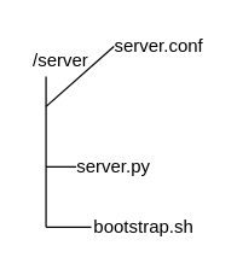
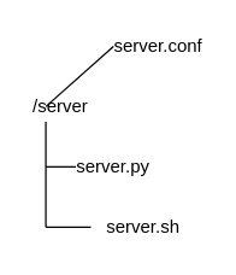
- <mxCell id="2" value="/server" style="text;html=1;strokeColor=none;fillColor=none;align=center;verticalAlign=middle;whiteSpace=wrap;rounded=0;" vertex="1" parent="1"><mxGeometry x="20" y="30" width="40" height="20" as="geometry" /></mxCell>
+ <mxCell id="2" value="/server" style="text;html=1;strokeColor=none;fillColor=none;align=center;verticalAlign=middle;whiteSpace=wrap;rounded=0;" vertex="1" parent="1"><mxGeometry x="20" y="60" width="40" height="20" as="geometry" /></mxCell>
- <mxCell id="5" value="bootstrap.sh" style="text;html=1;strokeColor=none;fillColor=none;align=center;verticalAlign=middle;whiteSpace=wrap;rounded=0;" vertex="1" parent="1"><mxGeometry x="60" y="140" width="70" height="20" as="geometry" /></mxCell>
+ <mxCell id="5" value="server.sh" style="text;html=1;strokeColor=none;fillColor=none;align=center;verticalAlign=middle;whiteSpace=wrap;rounded=0;" vertex="1" parent="1"><mxGeometry x="60" y="140" width="70" height="20" as="geometry" /></mxCell>
